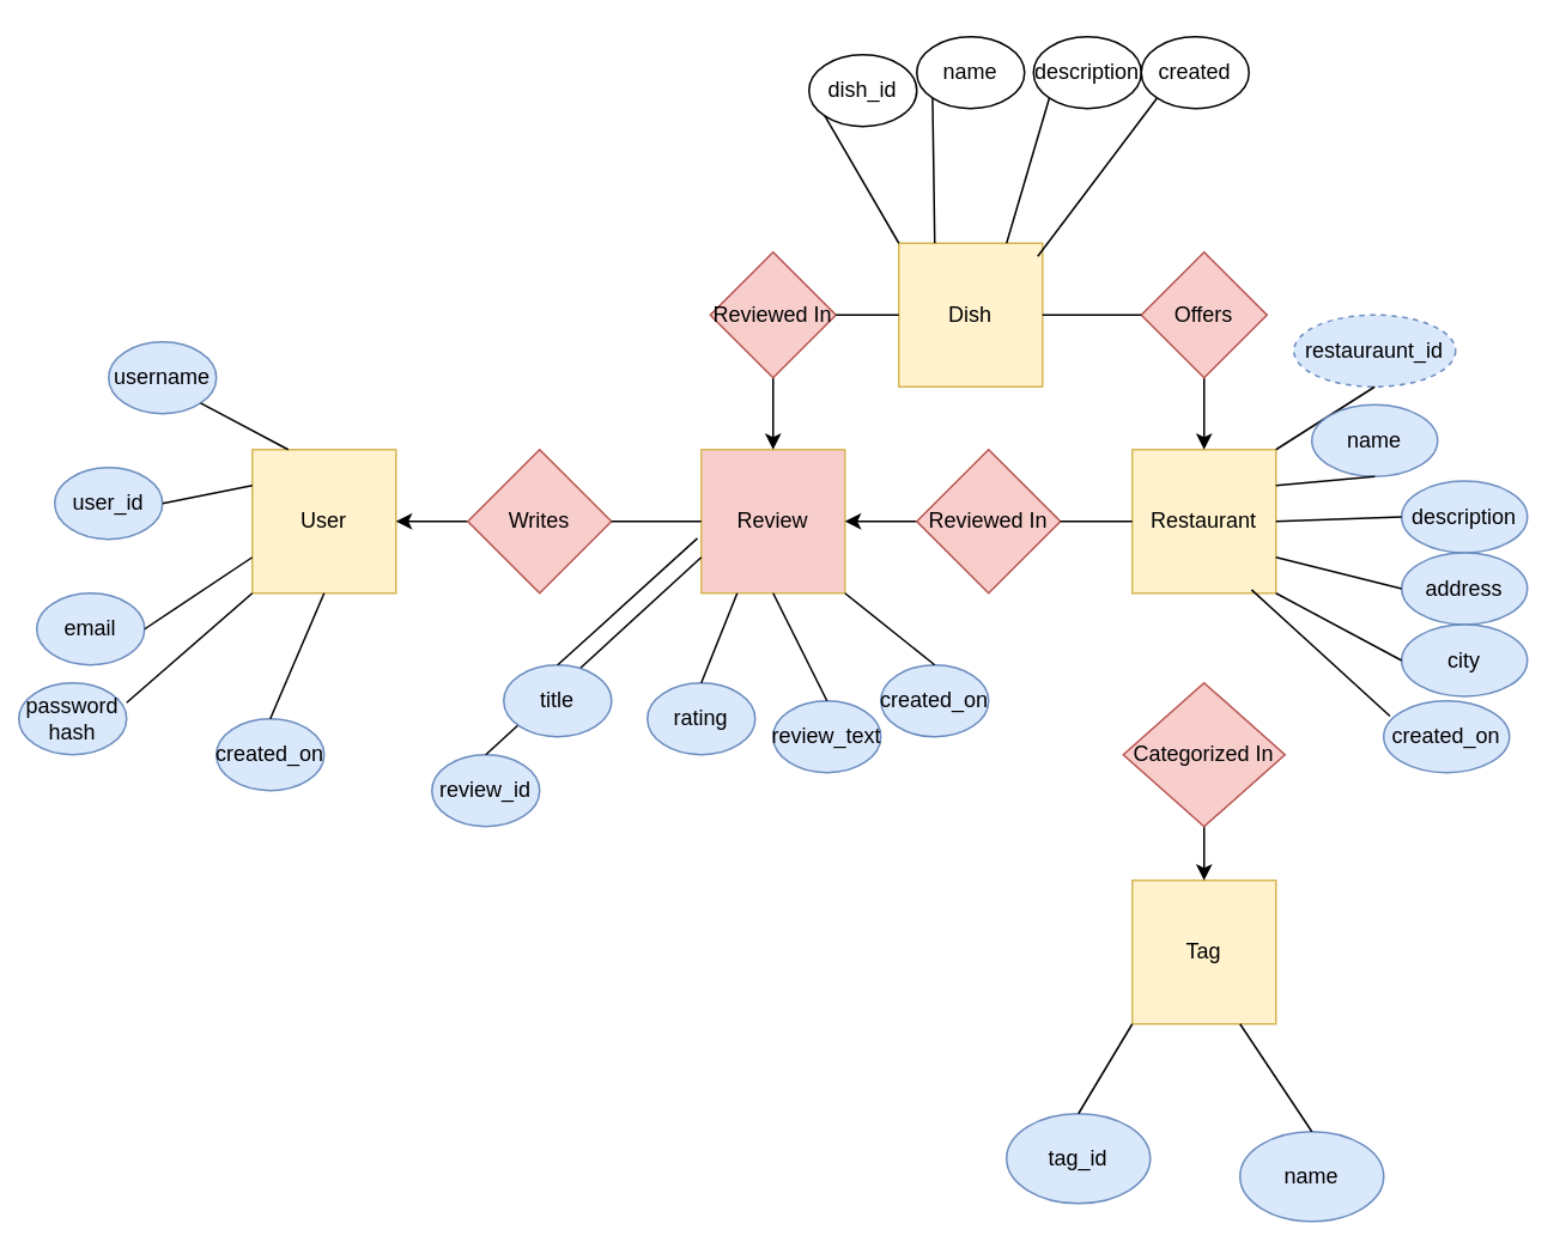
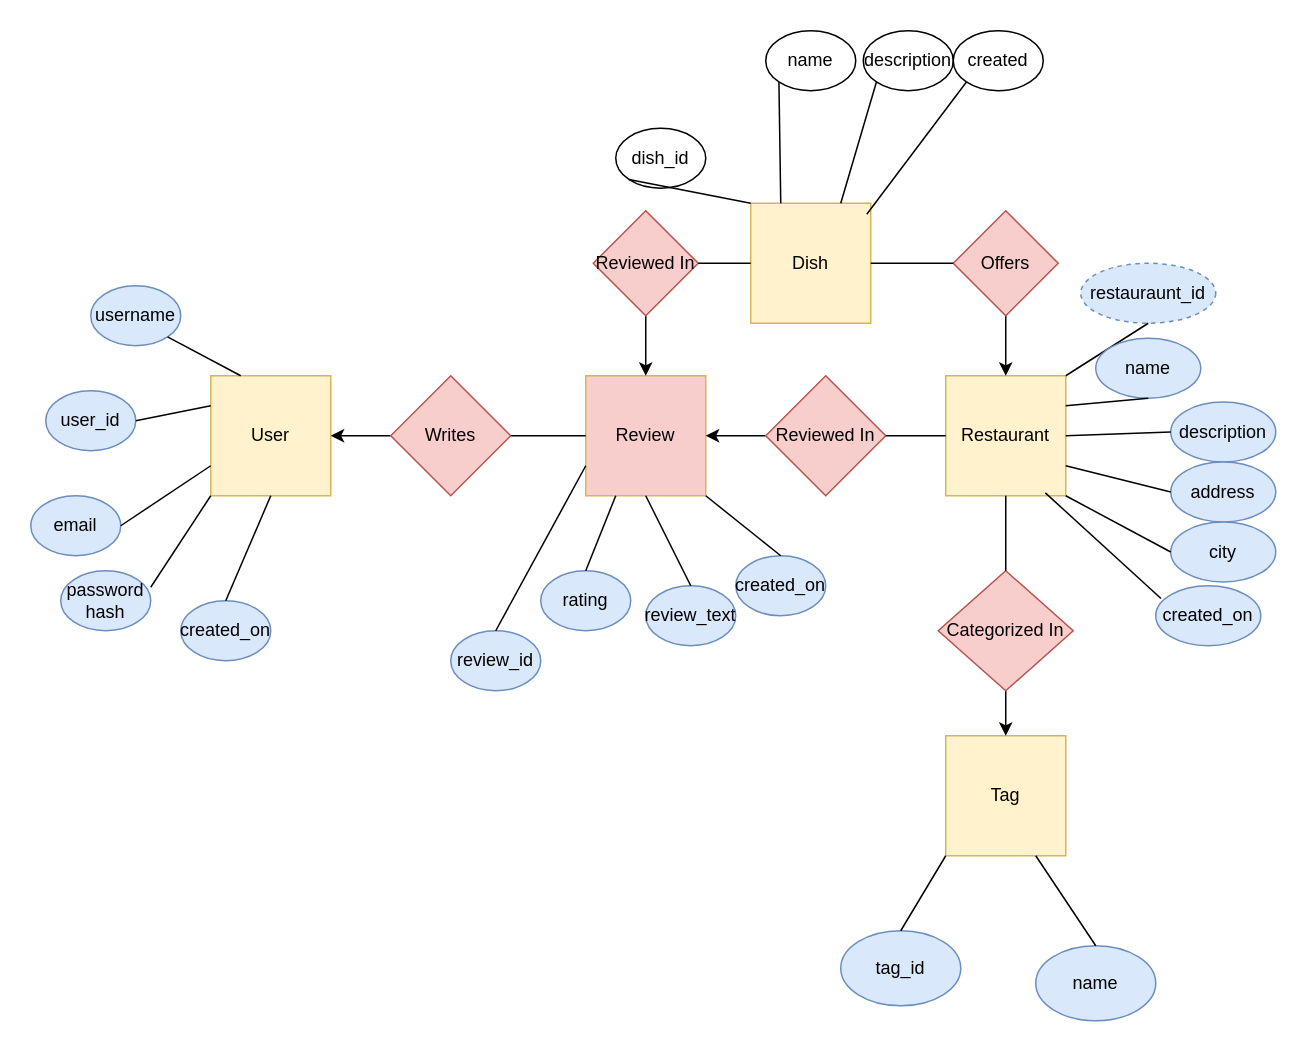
- <mxCell id="40" value="dish_id" style="ellipse;whiteSpace=wrap;html=1;" vertex="1" parent="1"><mxGeometry x="450" y="30" width="60" height="40" as="geometry" /></mxCell>
+ <mxCell id="40" value="dish_id" style="ellipse;whiteSpace=wrap;html=1;" vertex="1" parent="1"><mxGeometry x="410" y="85" width="60" height="40" as="geometry" /></mxCell>
- <mxCell id="43" value="" style="endArrow=none;html=1;rounded=0;entryX=-0.027;entryY=0.618;entryDx=0;entryDy=0;exitX=0.5;exitY=0;exitDx=0;exitDy=0;entryPerimeter=0;" edge="1" parent="1" source="42" target="3"><mxGeometry width="50" height="50" relative="1" as="geometry"><mxPoint x="420" y="370" as="sourcePoint" /><mxPoint x="300" y="300" as="targetPoint" /></mxGeometry></mxCell>
+ <mxCell id="14" value="" style="endArrow=none;html=1;rounded=0;entryX=0.5;entryY=1;entryDx=0;entryDy=0;exitX=0.5;exitY=0;exitDx=0;exitDy=0;" edge="1" parent="1" source="11" target="4"><mxGeometry width="50" height="50" relative="1" as="geometry"><mxPoint x="370" y="440" as="sourcePoint" /><mxPoint x="420" y="390" as="targetPoint" /></mxGeometry></mxCell>
- <mxCell id="42" value="&lt;div&gt;title&lt;/div&gt;" style="ellipse;whiteSpace=wrap;html=1;fillColor=#dae8fc;strokeColor=#6c8ebf;" vertex="1" parent="1"><mxGeometry x="280" y="370" width="60" height="40" as="geometry" /></mxCell>
- <mxCell id="16" value="password hash" style="ellipse;whiteSpace=wrap;html=1;fillColor=#dae8fc;strokeColor=#6c8ebf;" vertex="1" parent="1"><mxGeometry x="10" y="380" width="60" height="40" as="geometry" /></mxCell>
+ <mxCell id="16" value="password hash" style="ellipse;whiteSpace=wrap;html=1;fillColor=#dae8fc;strokeColor=#6c8ebf;" vertex="1" parent="1"><mxGeometry x="40" y="380" width="60" height="40" as="geometry" /></mxCell>
- <mxCell id="32" value="review_id" style="ellipse;whiteSpace=wrap;html=1;fillColor=#dae8fc;strokeColor=#6c8ebf;" vertex="1" parent="1"><mxGeometry x="240" y="420" width="60" height="40" as="geometry" /></mxCell>
+ <mxCell id="32" value="review_id" style="ellipse;whiteSpace=wrap;html=1;fillColor=#dae8fc;strokeColor=#6c8ebf;" vertex="1" parent="1"><mxGeometry x="300" y="420" width="60" height="40" as="geometry" /></mxCell>
